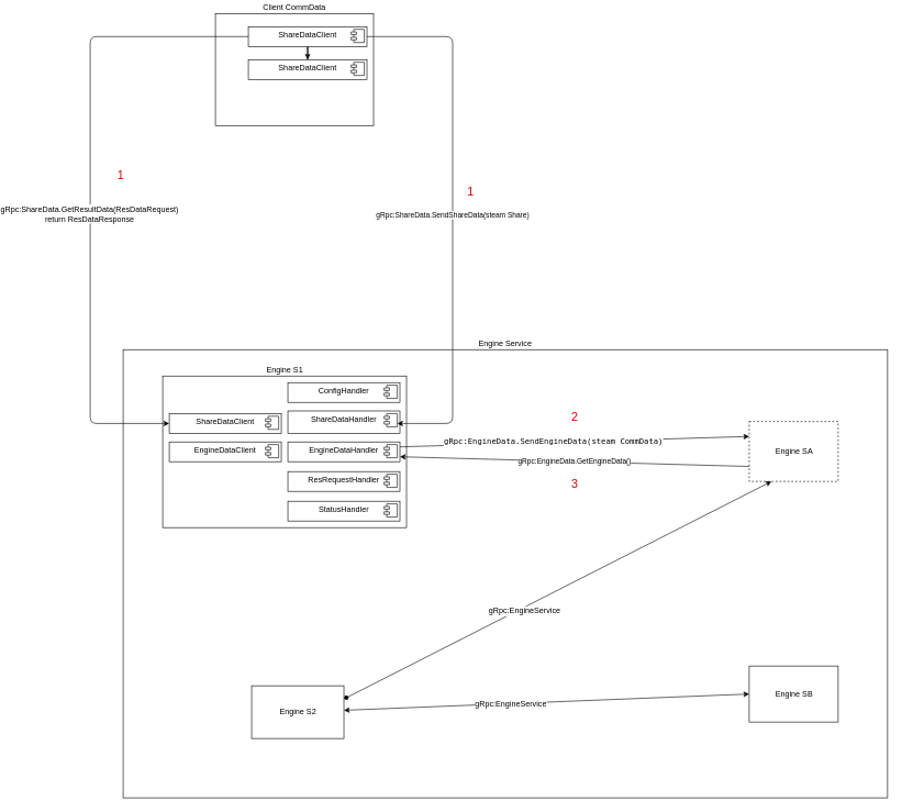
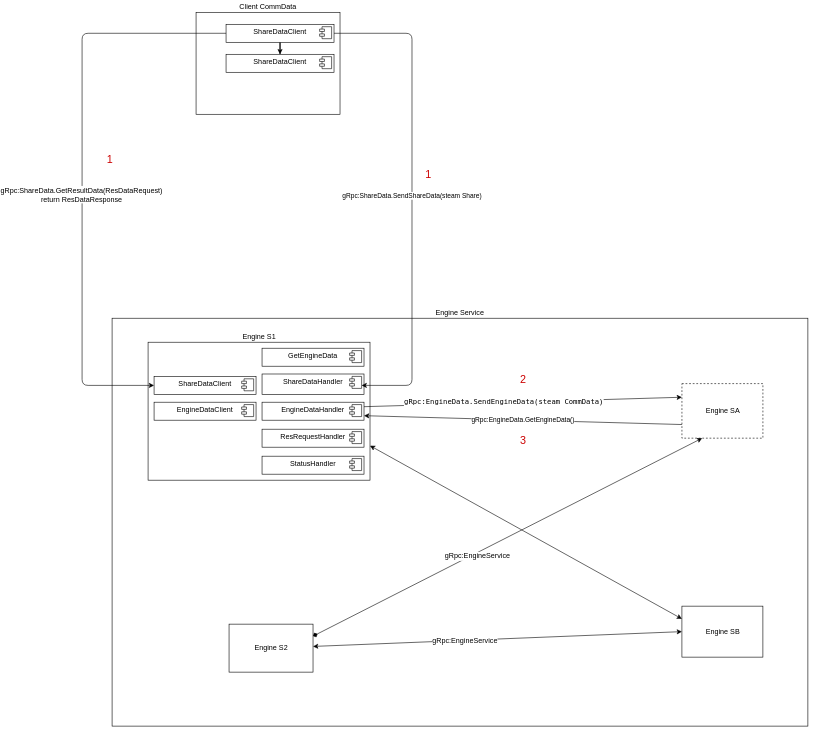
- <mxCell id="18" value="&lt;p style=&quot;margin: 0px ; margin-top: 6px ; text-align: center&quot;&gt;ConfigHandler&lt;/p&gt;" style="align=left;overflow=fill;html=1;" vertex="1" parent="2"><mxGeometry x="250" y="50" width="170" height="30" as="geometry" /></mxCell>
+ <mxCell id="18" value="&lt;p style=&quot;margin: 0px ; margin-top: 6px ; text-align: center&quot;&gt;GetEngineData&lt;/p&gt;" style="align=left;overflow=fill;html=1;" vertex="1" parent="2"><mxGeometry x="250" y="50" width="170" height="30" as="geometry" /></mxCell>
+ <mxCell id="8" value="" style="endArrow=classic;startArrow=classic;html=1;entryX=1;entryY=0.75;entryDx=0;entryDy=0;exitX=0;exitY=0.25;exitDx=0;exitDy=0;" parent="2" source="7" target="3" edge="1"><mxGeometry width="50" height="50" relative="1" as="geometry"><mxPoint x="315" y="270" as="sourcePoint" /><mxPoint x="365" y="220" as="targetPoint" /></mxGeometry></mxCell>
